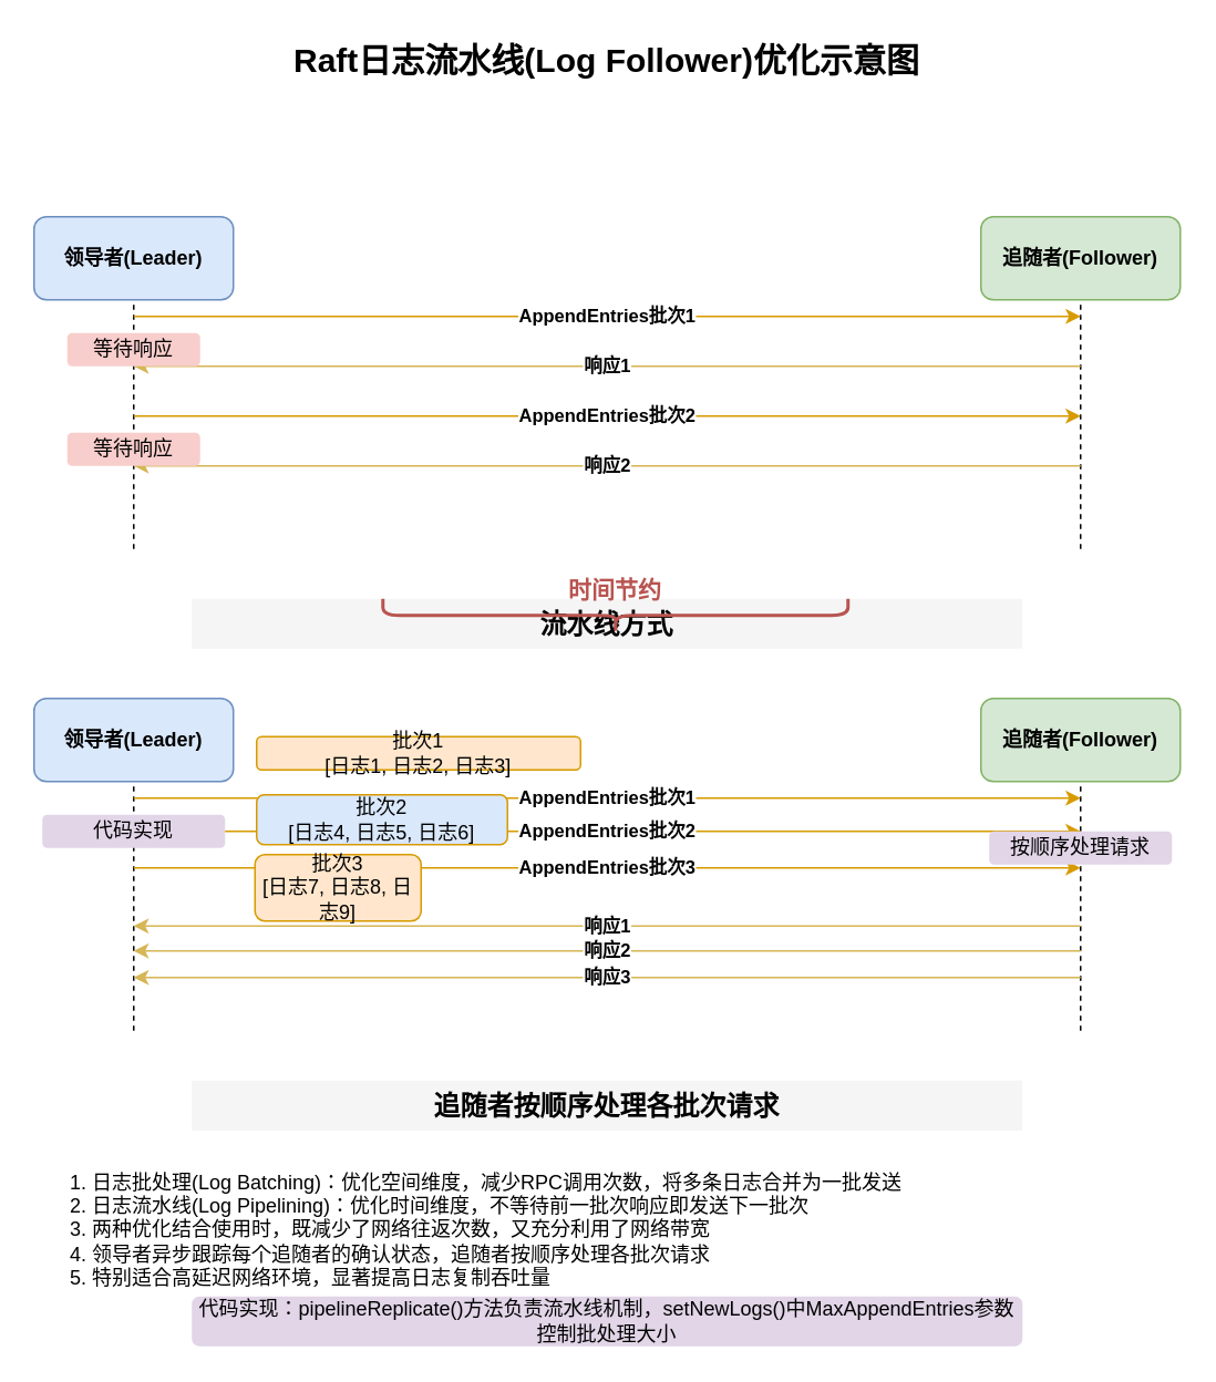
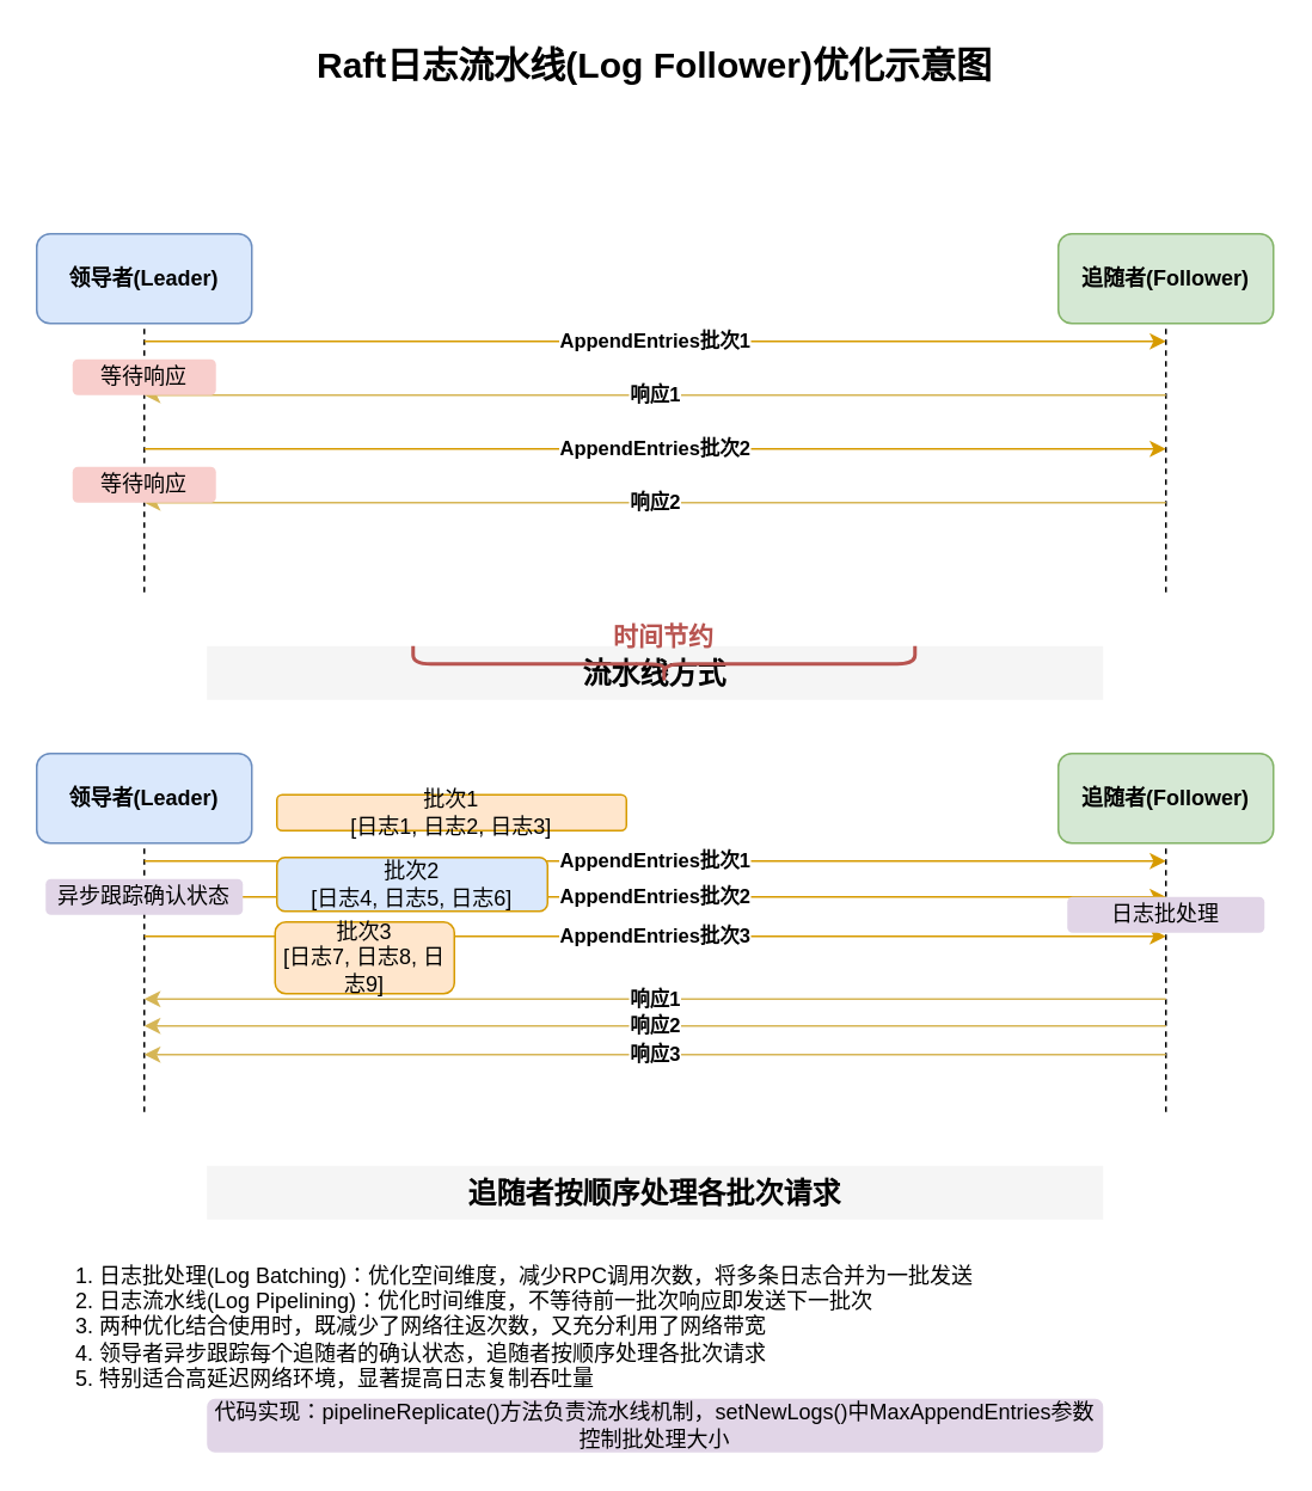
- <mxCell id="24" value="代码实现" style="text;html=1;strokeColor=none;fillColor=#e1d5e7;align=center;verticalAlign=middle;whiteSpace=wrap;rounded=1;fontSize=12;" vertex="1" parent="1"><mxGeometry x="25" y="490" width="110" height="20" as="geometry" /></mxCell>
+ <mxCell id="24" value="异步跟踪确认状态" style="text;html=1;strokeColor=none;fillColor=#e1d5e7;align=center;verticalAlign=middle;whiteSpace=wrap;rounded=1;fontSize=12;" vertex="1" parent="1"><mxGeometry x="25" y="490" width="110" height="20" as="geometry" /></mxCell>
- <mxCell id="25" value="按顺序处理请求" style="text;html=1;strokeColor=none;fillColor=#e1d5e7;align=center;verticalAlign=middle;whiteSpace=wrap;rounded=1;fontSize=12;" vertex="1" parent="1"><mxGeometry x="595" y="500" width="110" height="20" as="geometry" /></mxCell>
+ <mxCell id="25" value="日志批处理" style="text;html=1;strokeColor=none;fillColor=#e1d5e7;align=center;verticalAlign=middle;whiteSpace=wrap;rounded=1;fontSize=12;" vertex="1" parent="1"><mxGeometry x="595" y="500" width="110" height="20" as="geometry" /></mxCell>
